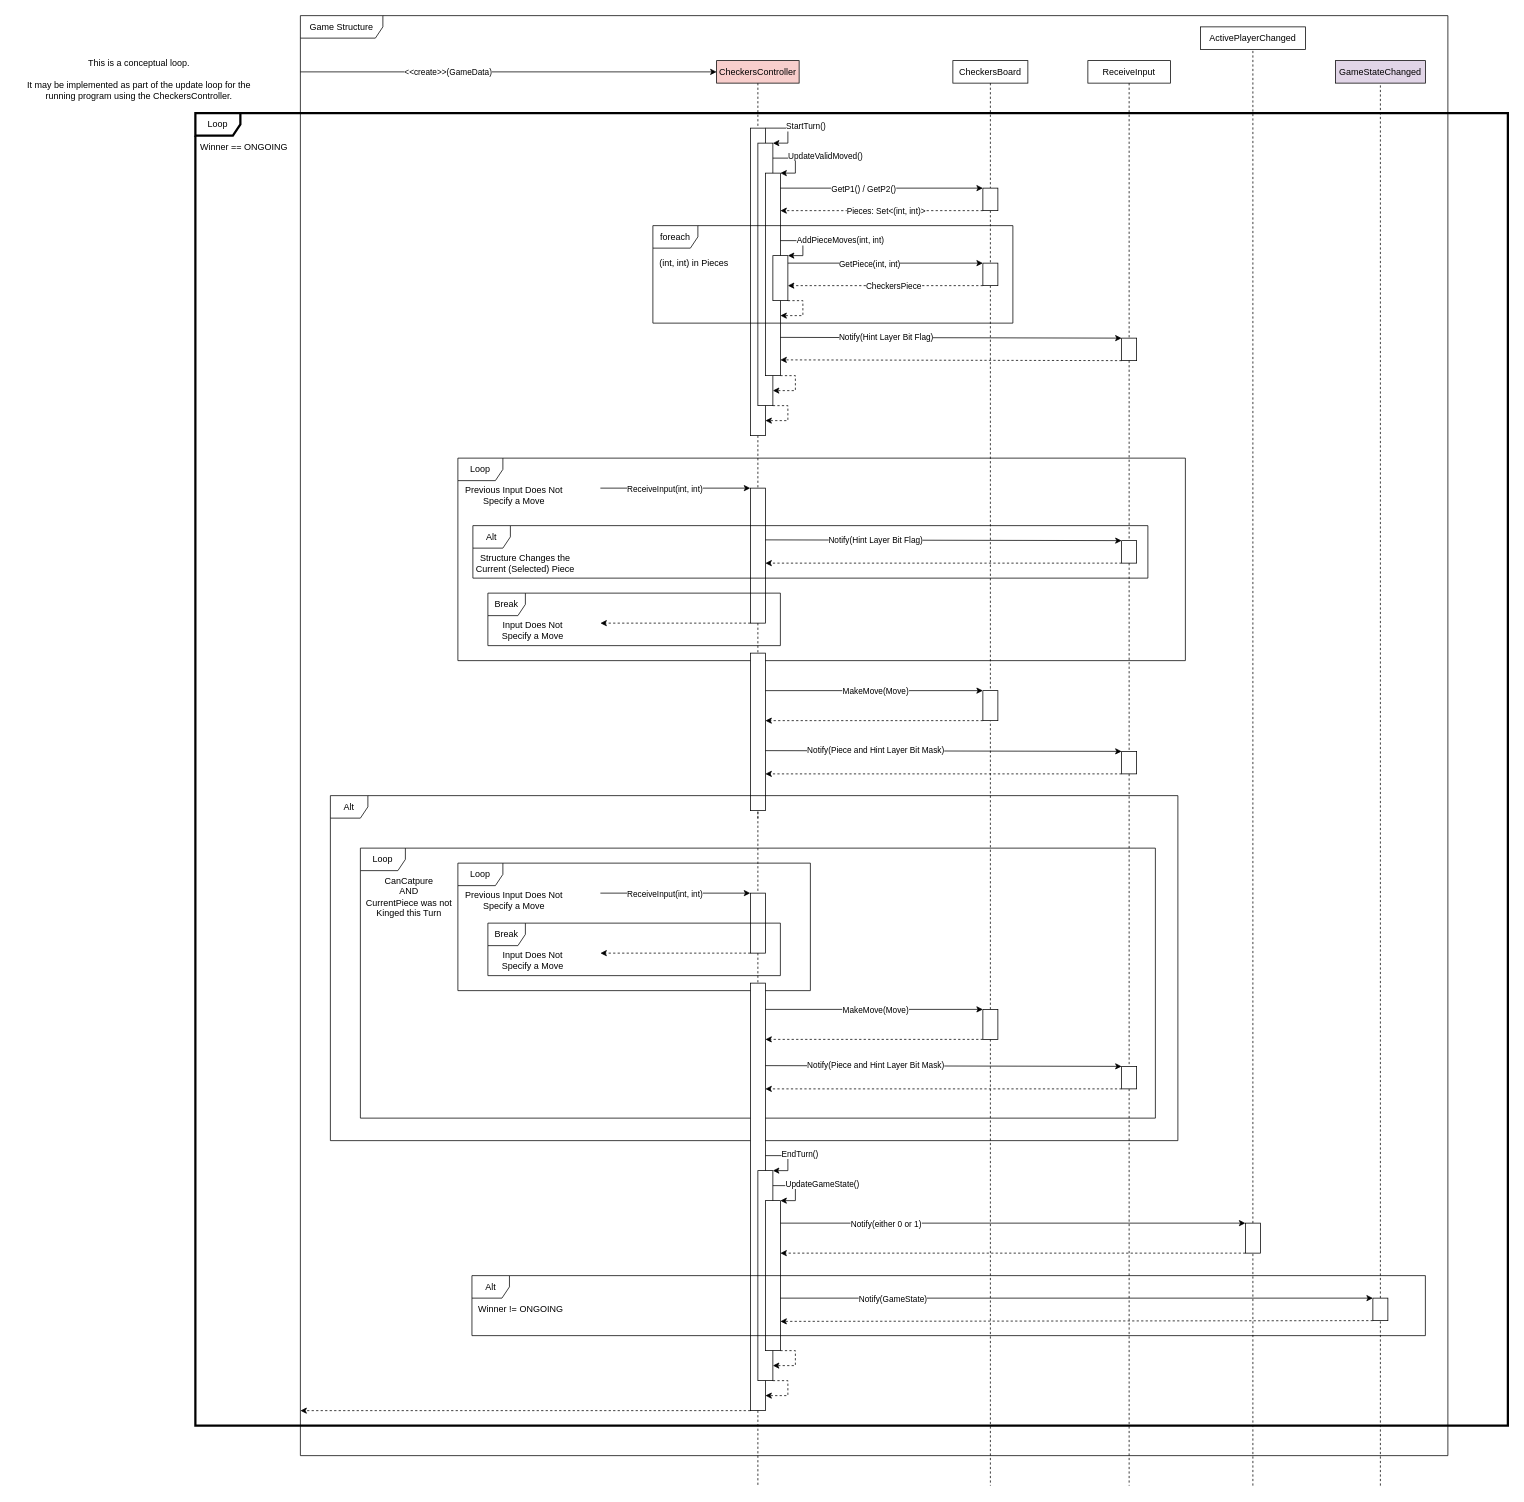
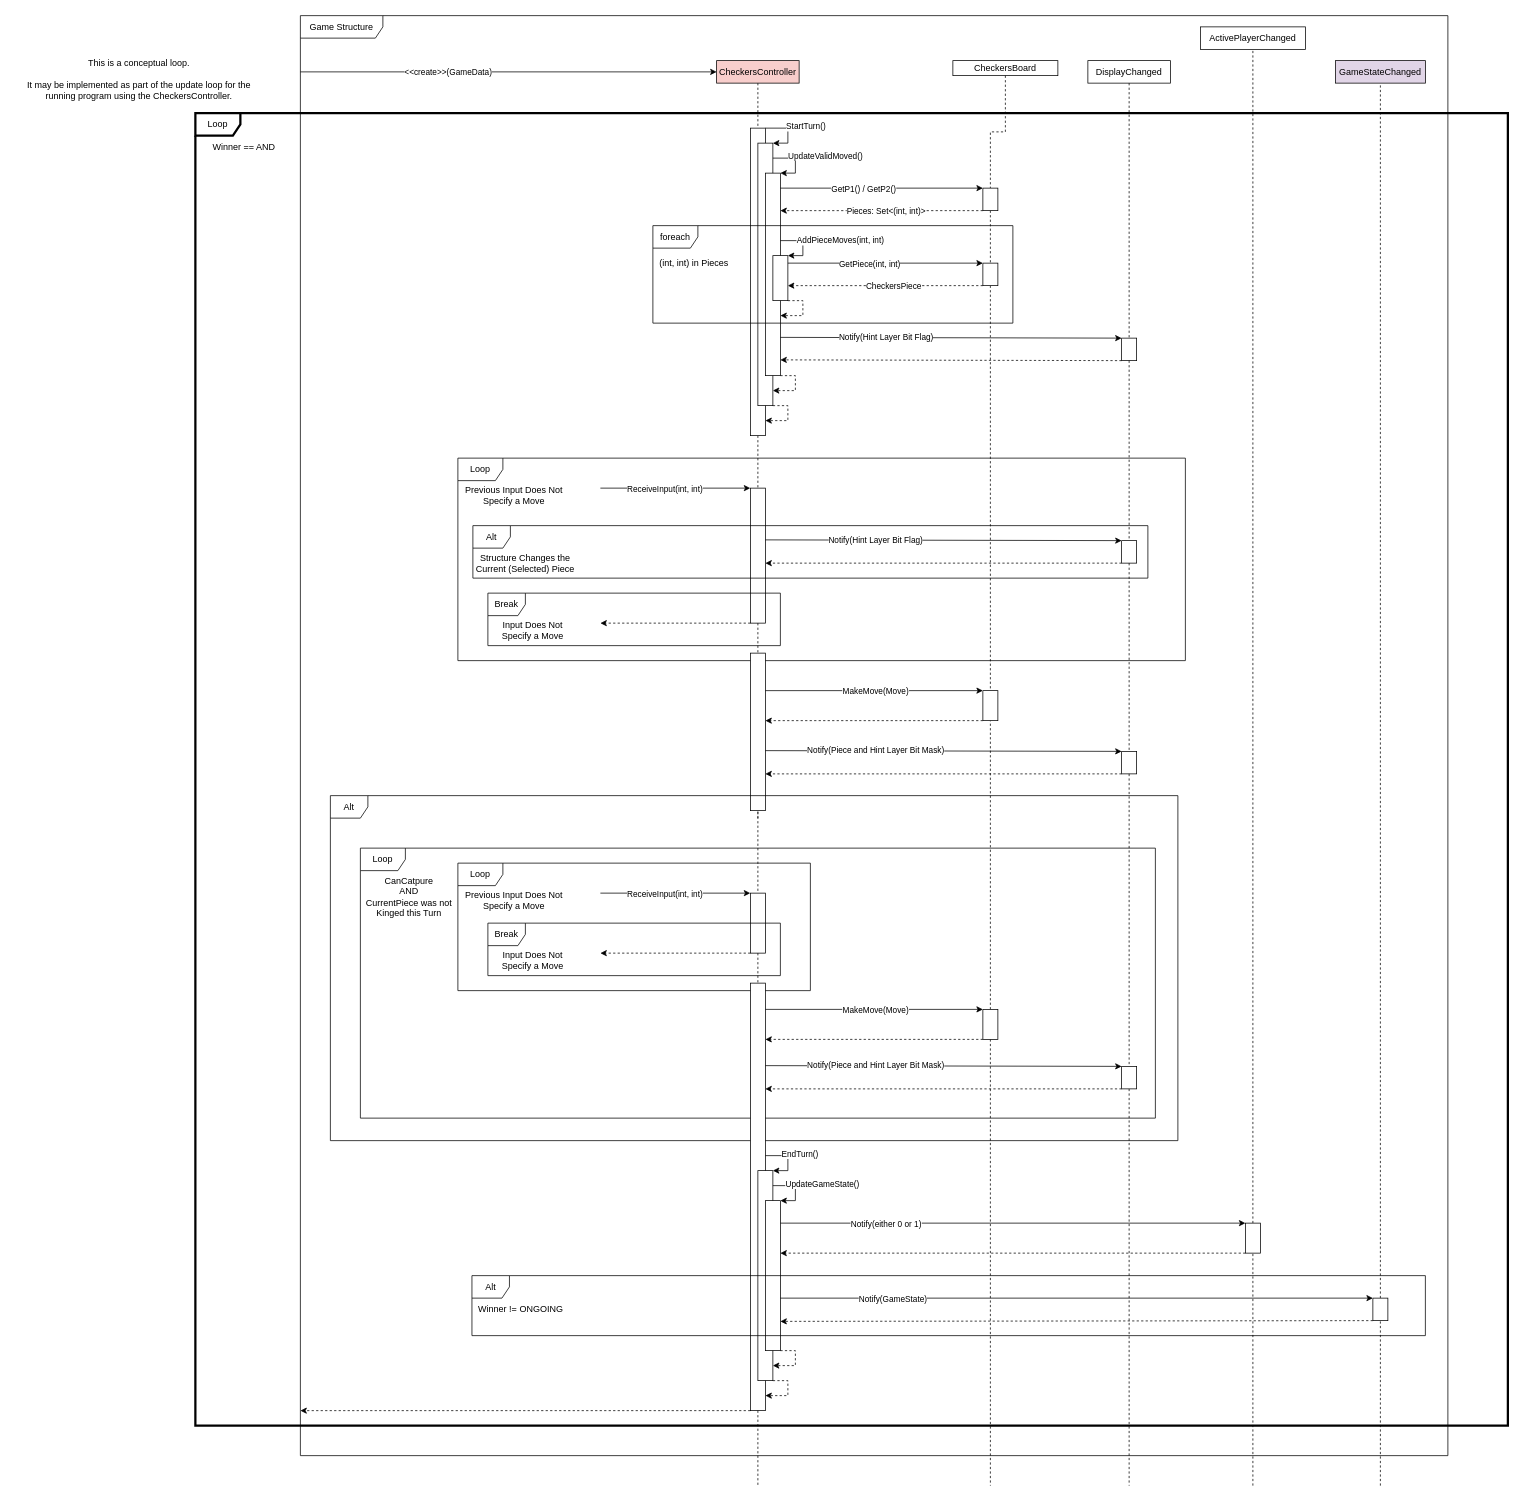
- <mxCell id="14" value="CheckersBoard" style="html=1;whiteSpace=wrap;" parent="1" vertex="1"><mxGeometry x="1270" y="80" width="100" height="30" as="geometry" /></mxCell>
+ <mxCell id="14" value="CheckersBoard" style="html=1;whiteSpace=wrap;" parent="1" vertex="1"><mxGeometry x="1270" y="80" width="140" height="20" as="geometry" /></mxCell>
- <mxCell id="80" value="&lt;span style=&quot;text-align: left;&quot;&gt;ReceiveInput&lt;/span&gt;" style="rounded=0;whiteSpace=wrap;html=1;" parent="1" vertex="1"><mxGeometry x="1450" y="80" width="110" height="30" as="geometry" /></mxCell>
+ <mxCell id="80" value="&lt;span style=&quot;text-align: left;&quot;&gt;DisplayChanged&lt;/span&gt;" style="rounded=0;whiteSpace=wrap;html=1;" parent="1" vertex="1"><mxGeometry x="1450" y="80" width="110" height="30" as="geometry" /></mxCell>
- <mxCell id="40" value="Winner == ONGOING" style="text;html=1;align=center;verticalAlign=middle;whiteSpace=wrap;rounded=0;" parent="1" vertex="1"><mxGeometry x="260" y="180" width="130" height="30" as="geometry" /></mxCell>
+ <mxCell id="40" value="Winner == AND" style="text;html=1;align=center;verticalAlign=middle;whiteSpace=wrap;rounded=0;" parent="1" vertex="1"><mxGeometry x="260" y="180" width="130" height="30" as="geometry" /></mxCell>
